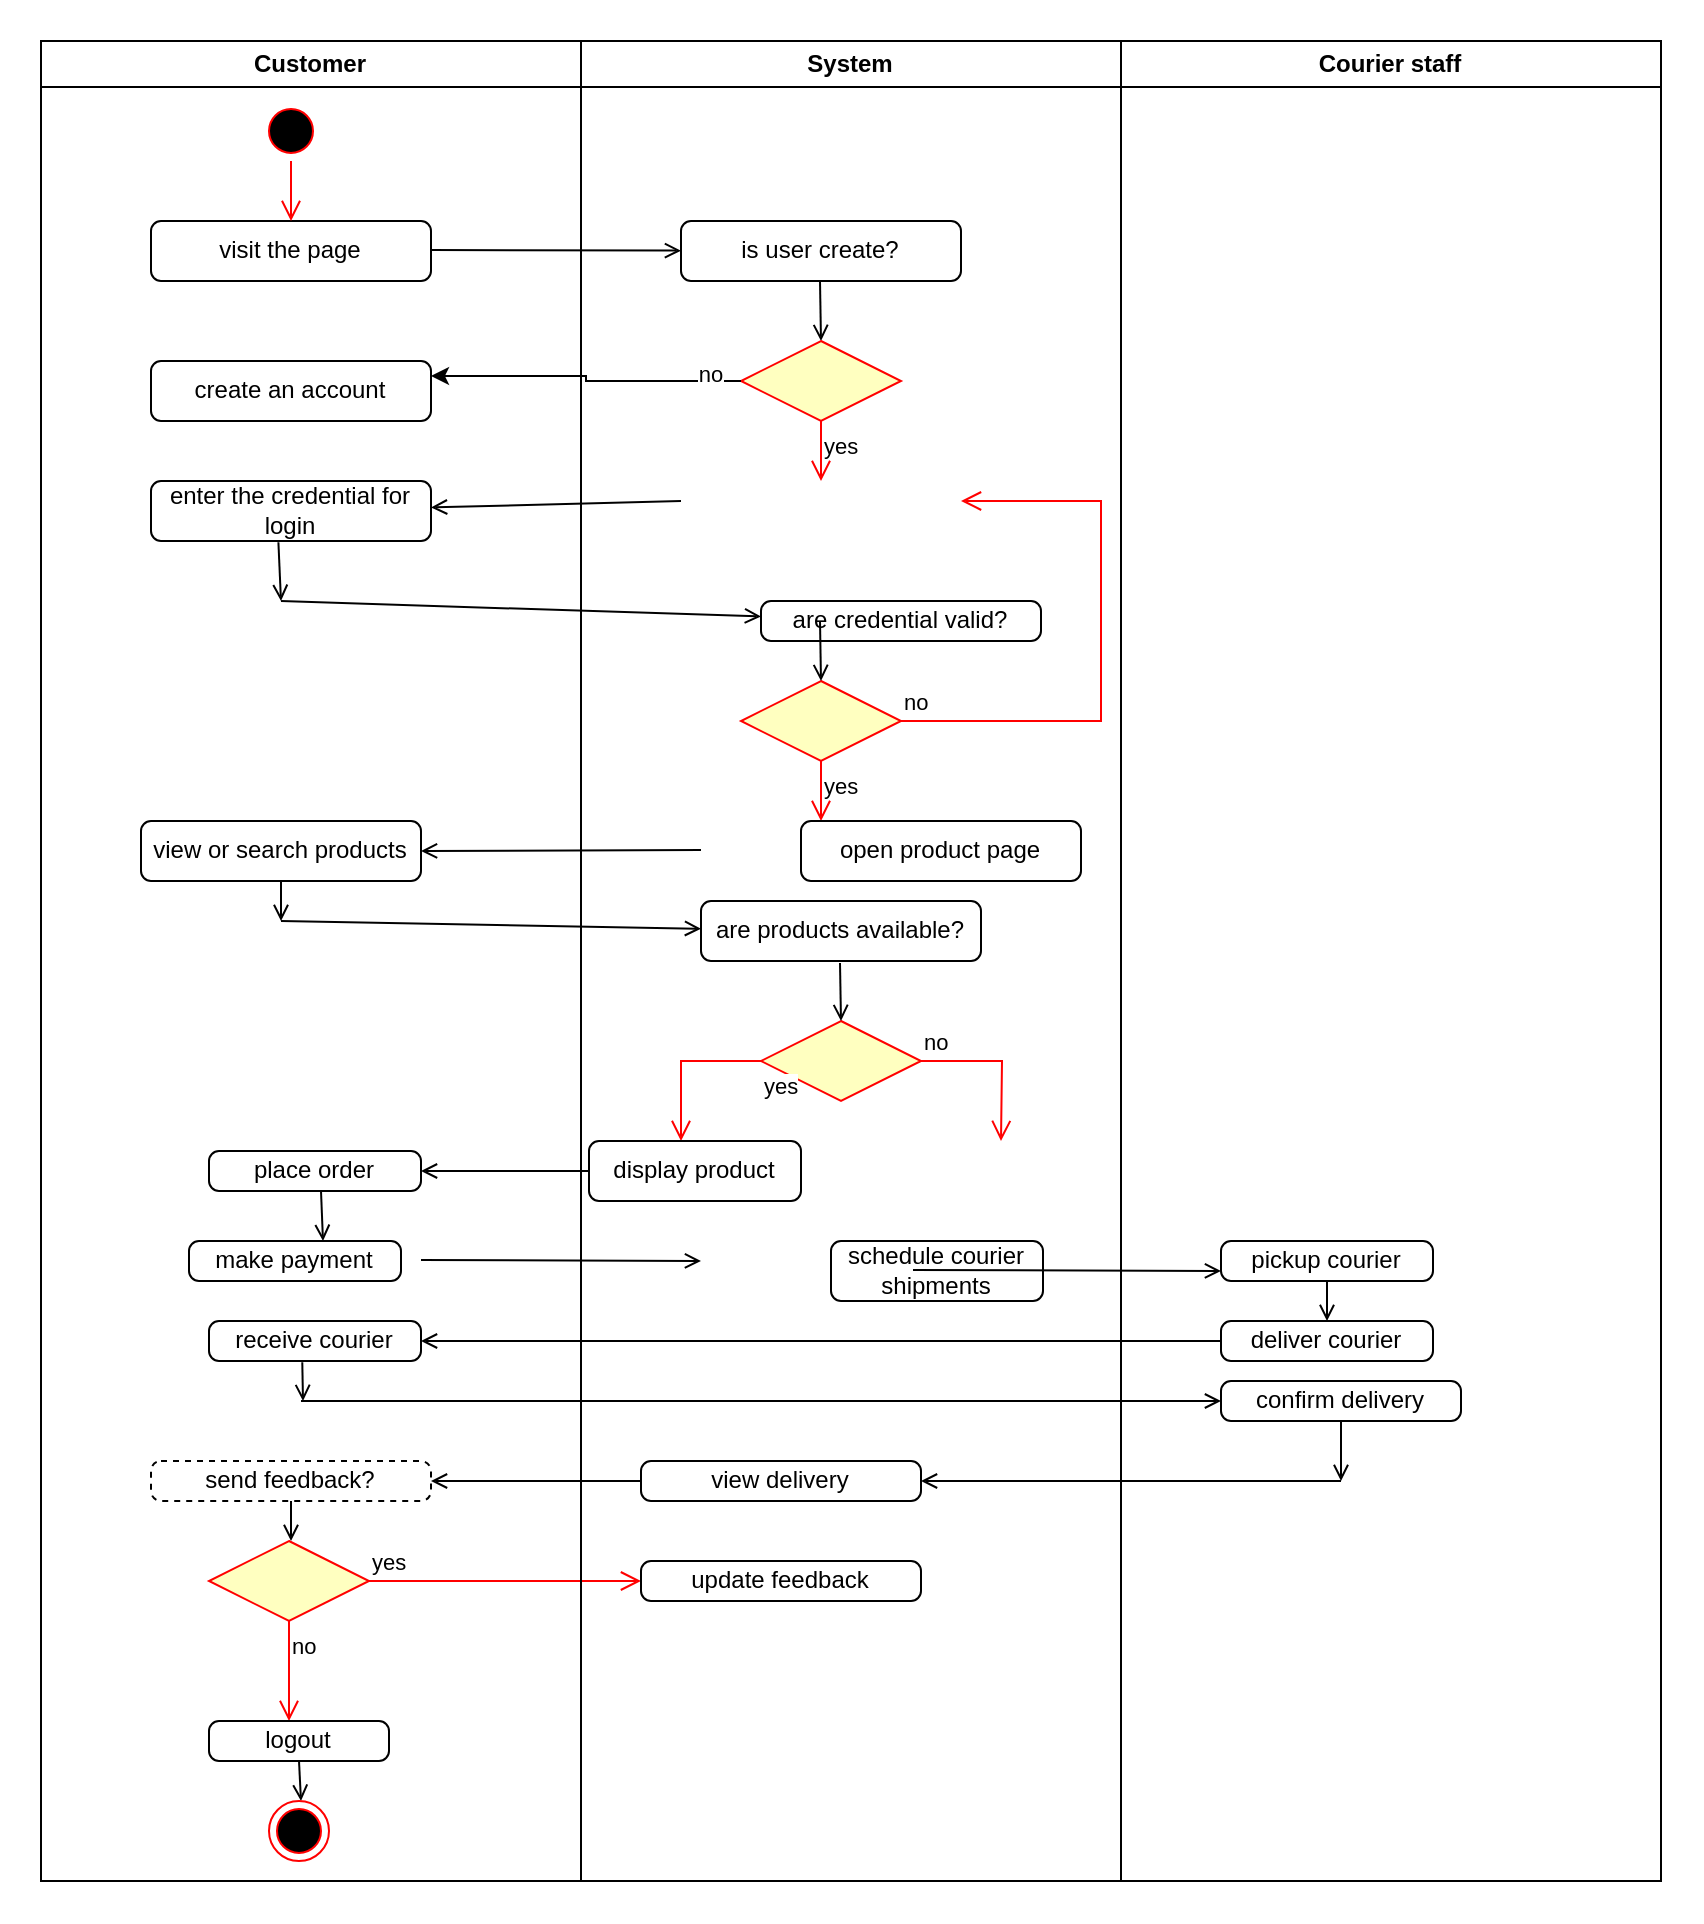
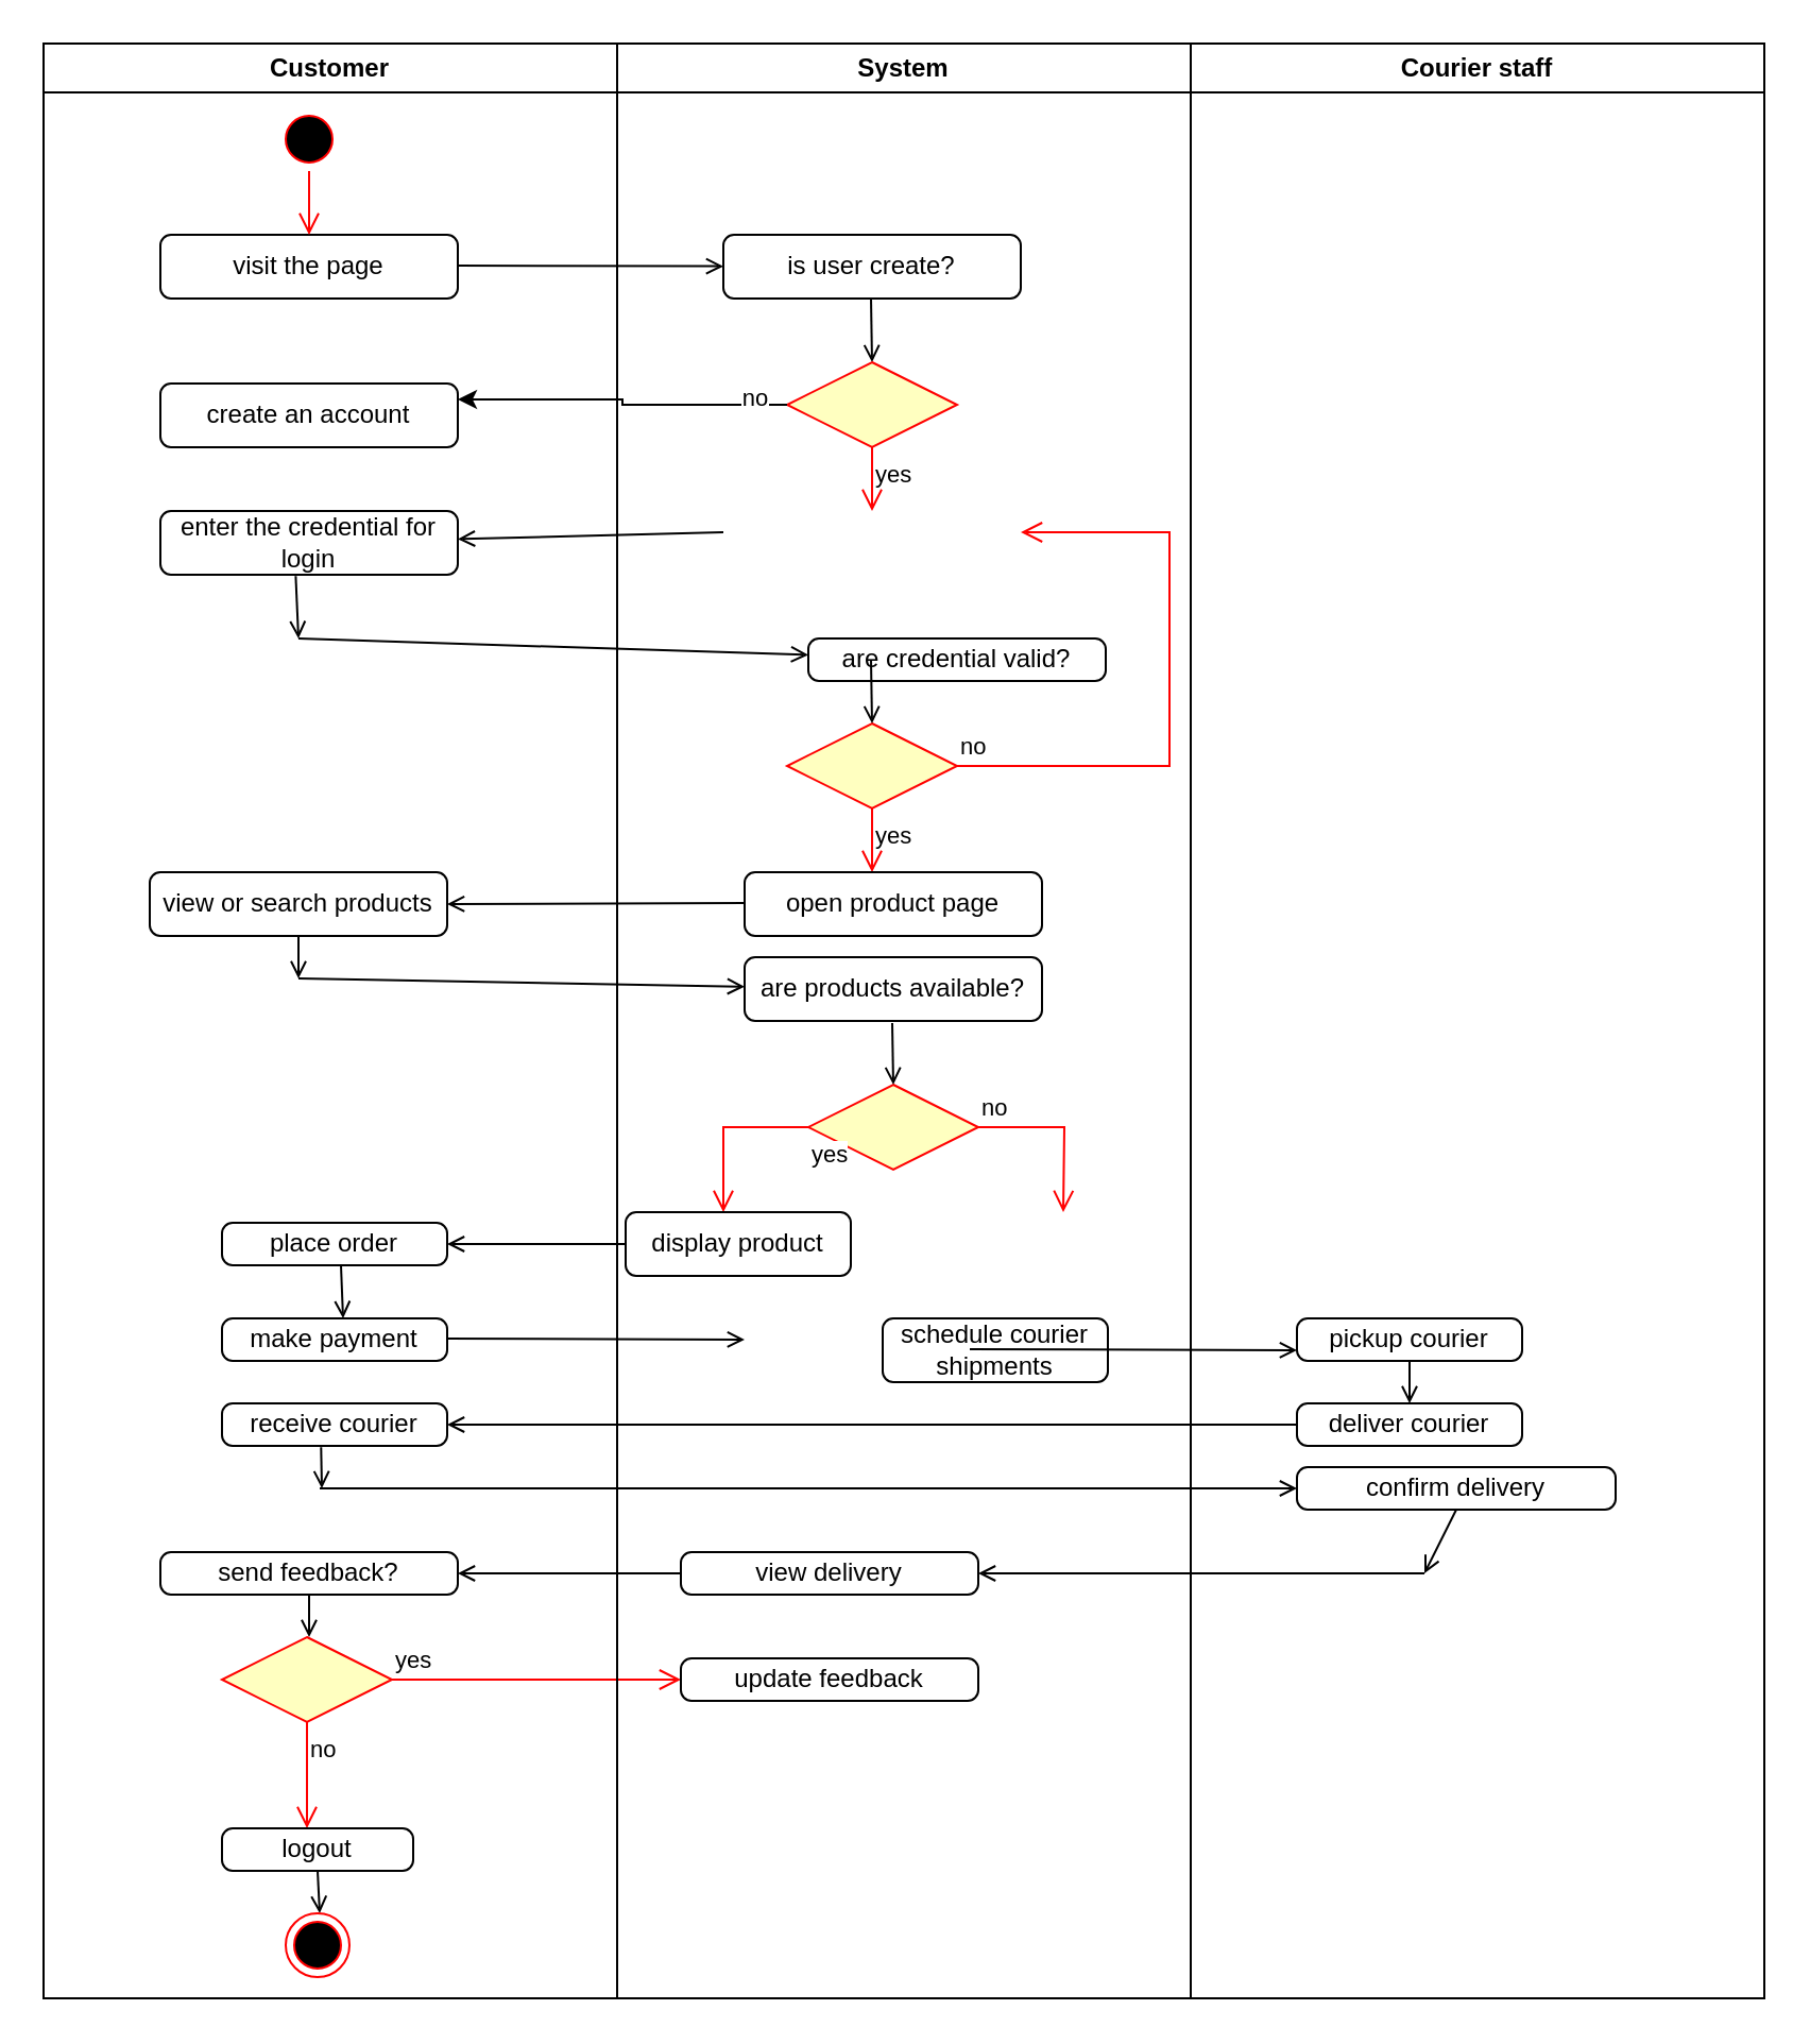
- <mxCell id="46" value="open product page" style="html=1;align=center;verticalAlign=middle;rounded=1;absoluteArcSize=1;arcSize=10;dashed=0;whiteSpace=wrap;" vertex="1" parent="31"><mxGeometry x="110" y="390" width="140" height="30" as="geometry" /></mxCell>
+ <mxCell id="46" value="open product page" style="html=1;align=center;verticalAlign=middle;rounded=1;absoluteArcSize=1;arcSize=10;dashed=0;whiteSpace=wrap;" vertex="1" parent="31"><mxGeometry x="60" y="390" width="140" height="30" as="geometry" /></mxCell>
- <mxCell id="17" value="make payment" style="html=1;align=center;verticalAlign=middle;rounded=1;absoluteArcSize=1;arcSize=10;dashed=0;whiteSpace=wrap;" vertex="1" parent="2"><mxGeometry x="74" y="600" width="106" height="20" as="geometry" /></mxCell>
+ <mxCell id="17" value="make payment" style="html=1;align=center;verticalAlign=middle;rounded=1;absoluteArcSize=1;arcSize=10;dashed=0;whiteSpace=wrap;" vertex="1" parent="2"><mxGeometry x="84" y="600" width="106" height="20" as="geometry" /></mxCell>
- <mxCell id="63" value="confirm delivery" style="html=1;align=center;verticalAlign=middle;rounded=1;absoluteArcSize=1;arcSize=10;dashed=0;whiteSpace=wrap;" vertex="1" parent="58"><mxGeometry x="50" y="670" width="120" height="20" as="geometry" /></mxCell>
+ <mxCell id="63" value="confirm delivery" style="html=1;align=center;verticalAlign=middle;rounded=1;absoluteArcSize=1;arcSize=10;dashed=0;whiteSpace=wrap;" vertex="1" parent="58"><mxGeometry x="50" y="670" width="150" height="20" as="geometry" /></mxCell>
- <mxCell id="23" value="send feedback?" style="html=1;align=center;verticalAlign=middle;rounded=1;absoluteArcSize=1;arcSize=10;dashed=1;whiteSpace=wrap;" vertex="1" parent="2"><mxGeometry x="55" y="710" width="140" height="20" as="geometry" /></mxCell>
+ <mxCell id="23" value="send feedback?" style="html=1;align=center;verticalAlign=middle;rounded=1;absoluteArcSize=1;arcSize=10;dashed=0;whiteSpace=wrap;" vertex="1" parent="2"><mxGeometry x="55" y="710" width="140" height="20" as="geometry" /></mxCell>
